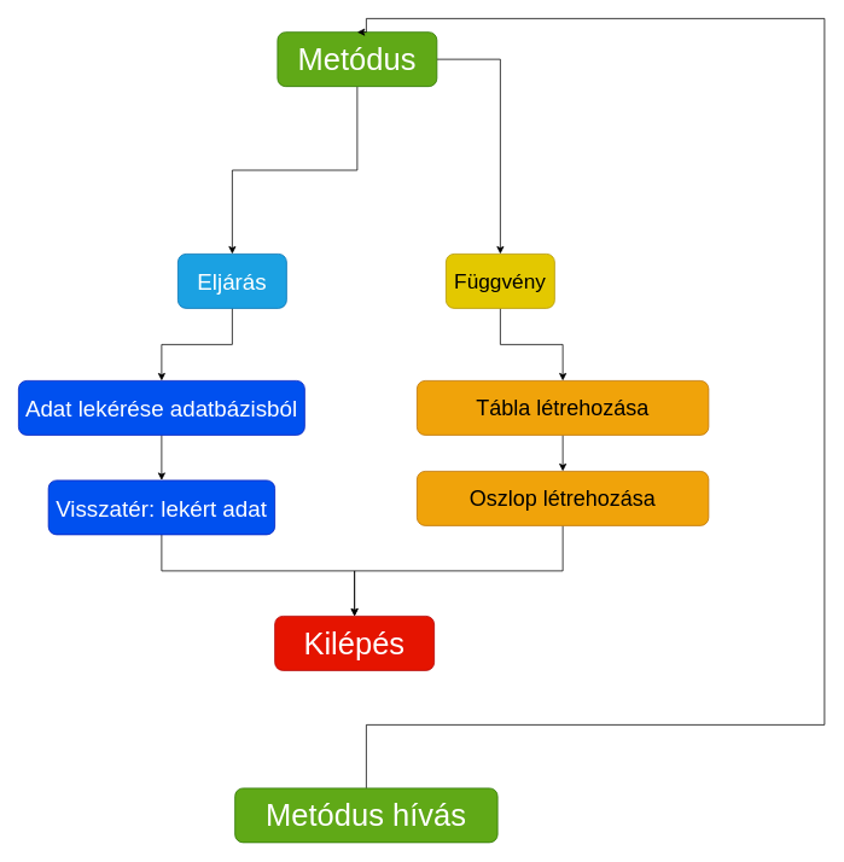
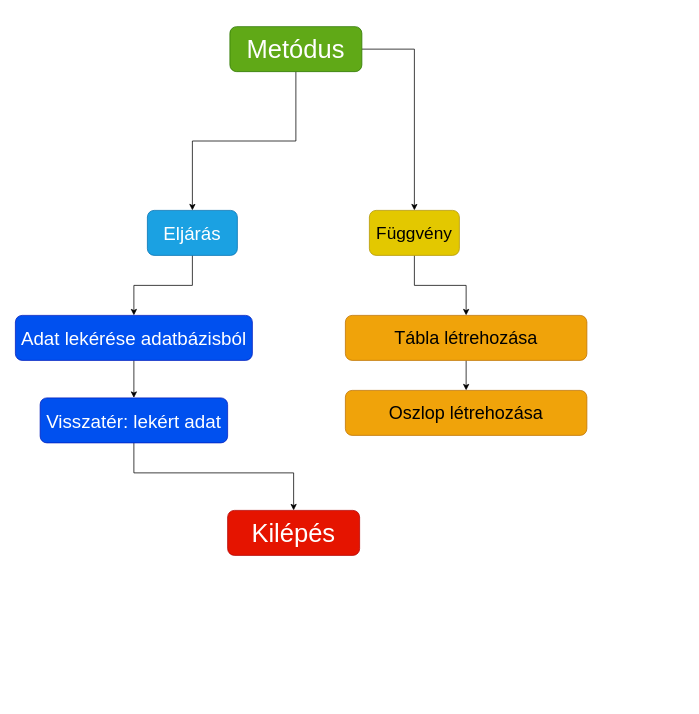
- <mxCell id="15" style="edgeStyle=orthogonalEdgeStyle;rounded=0;orthogonalLoop=1;jettySize=auto;html=1;exitX=0.5;exitY=1;exitDx=0;exitDy=0;" edge="1" parent="1" source="16" target="17"><mxGeometry relative="1" as="geometry" /></mxCell>
- <mxCell id="18" style="edgeStyle=orthogonalEdgeStyle;rounded=0;orthogonalLoop=1;jettySize=auto;html=1;exitX=0.5;exitY=0;exitDx=0;exitDy=0;entryX=0.5;entryY=0;entryDx=0;entryDy=0;" edge="1" parent="1" source="19" target="4"><mxGeometry relative="1" as="geometry"><Array as="points"><mxPoint x="404" y="800" /><mxPoint x="910" y="800" /><mxPoint x="910" y="20" /><mxPoint x="404" y="20" /></Array></mxGeometry></mxCell>
- <mxCell id="19" value="&lt;font style=&quot;font-size: 34px;&quot;&gt;Metódus hívás&lt;/font&gt;" style="rounded=1;whiteSpace=wrap;html=1;fillColor=#60a917;fontColor=#ffffff;strokeColor=#2D7600;" vertex="1" parent="1"><mxGeometry x="259" y="870" width="290" height="60" as="geometry" /></mxCell>
